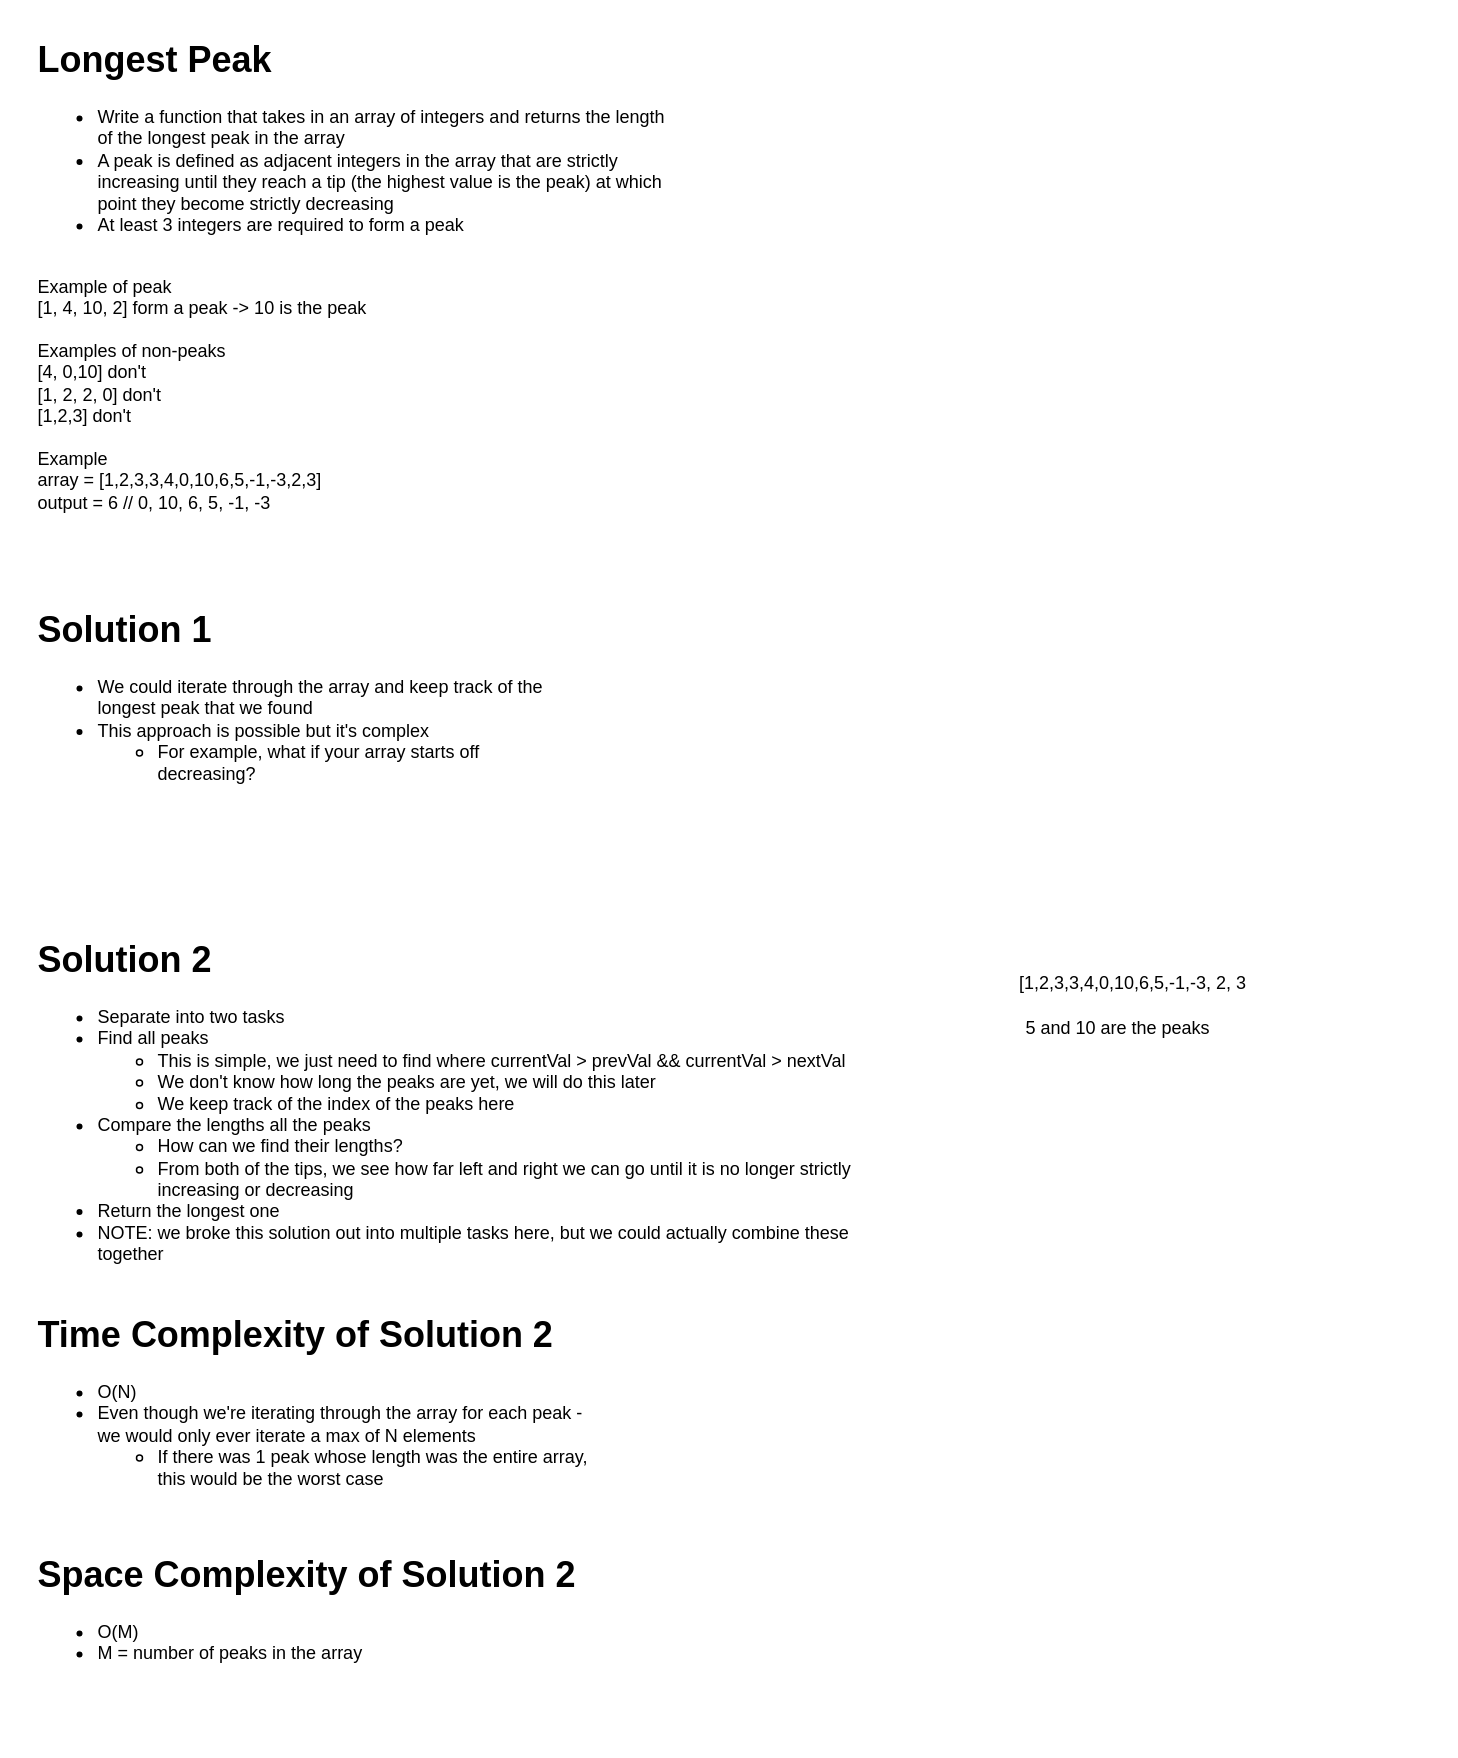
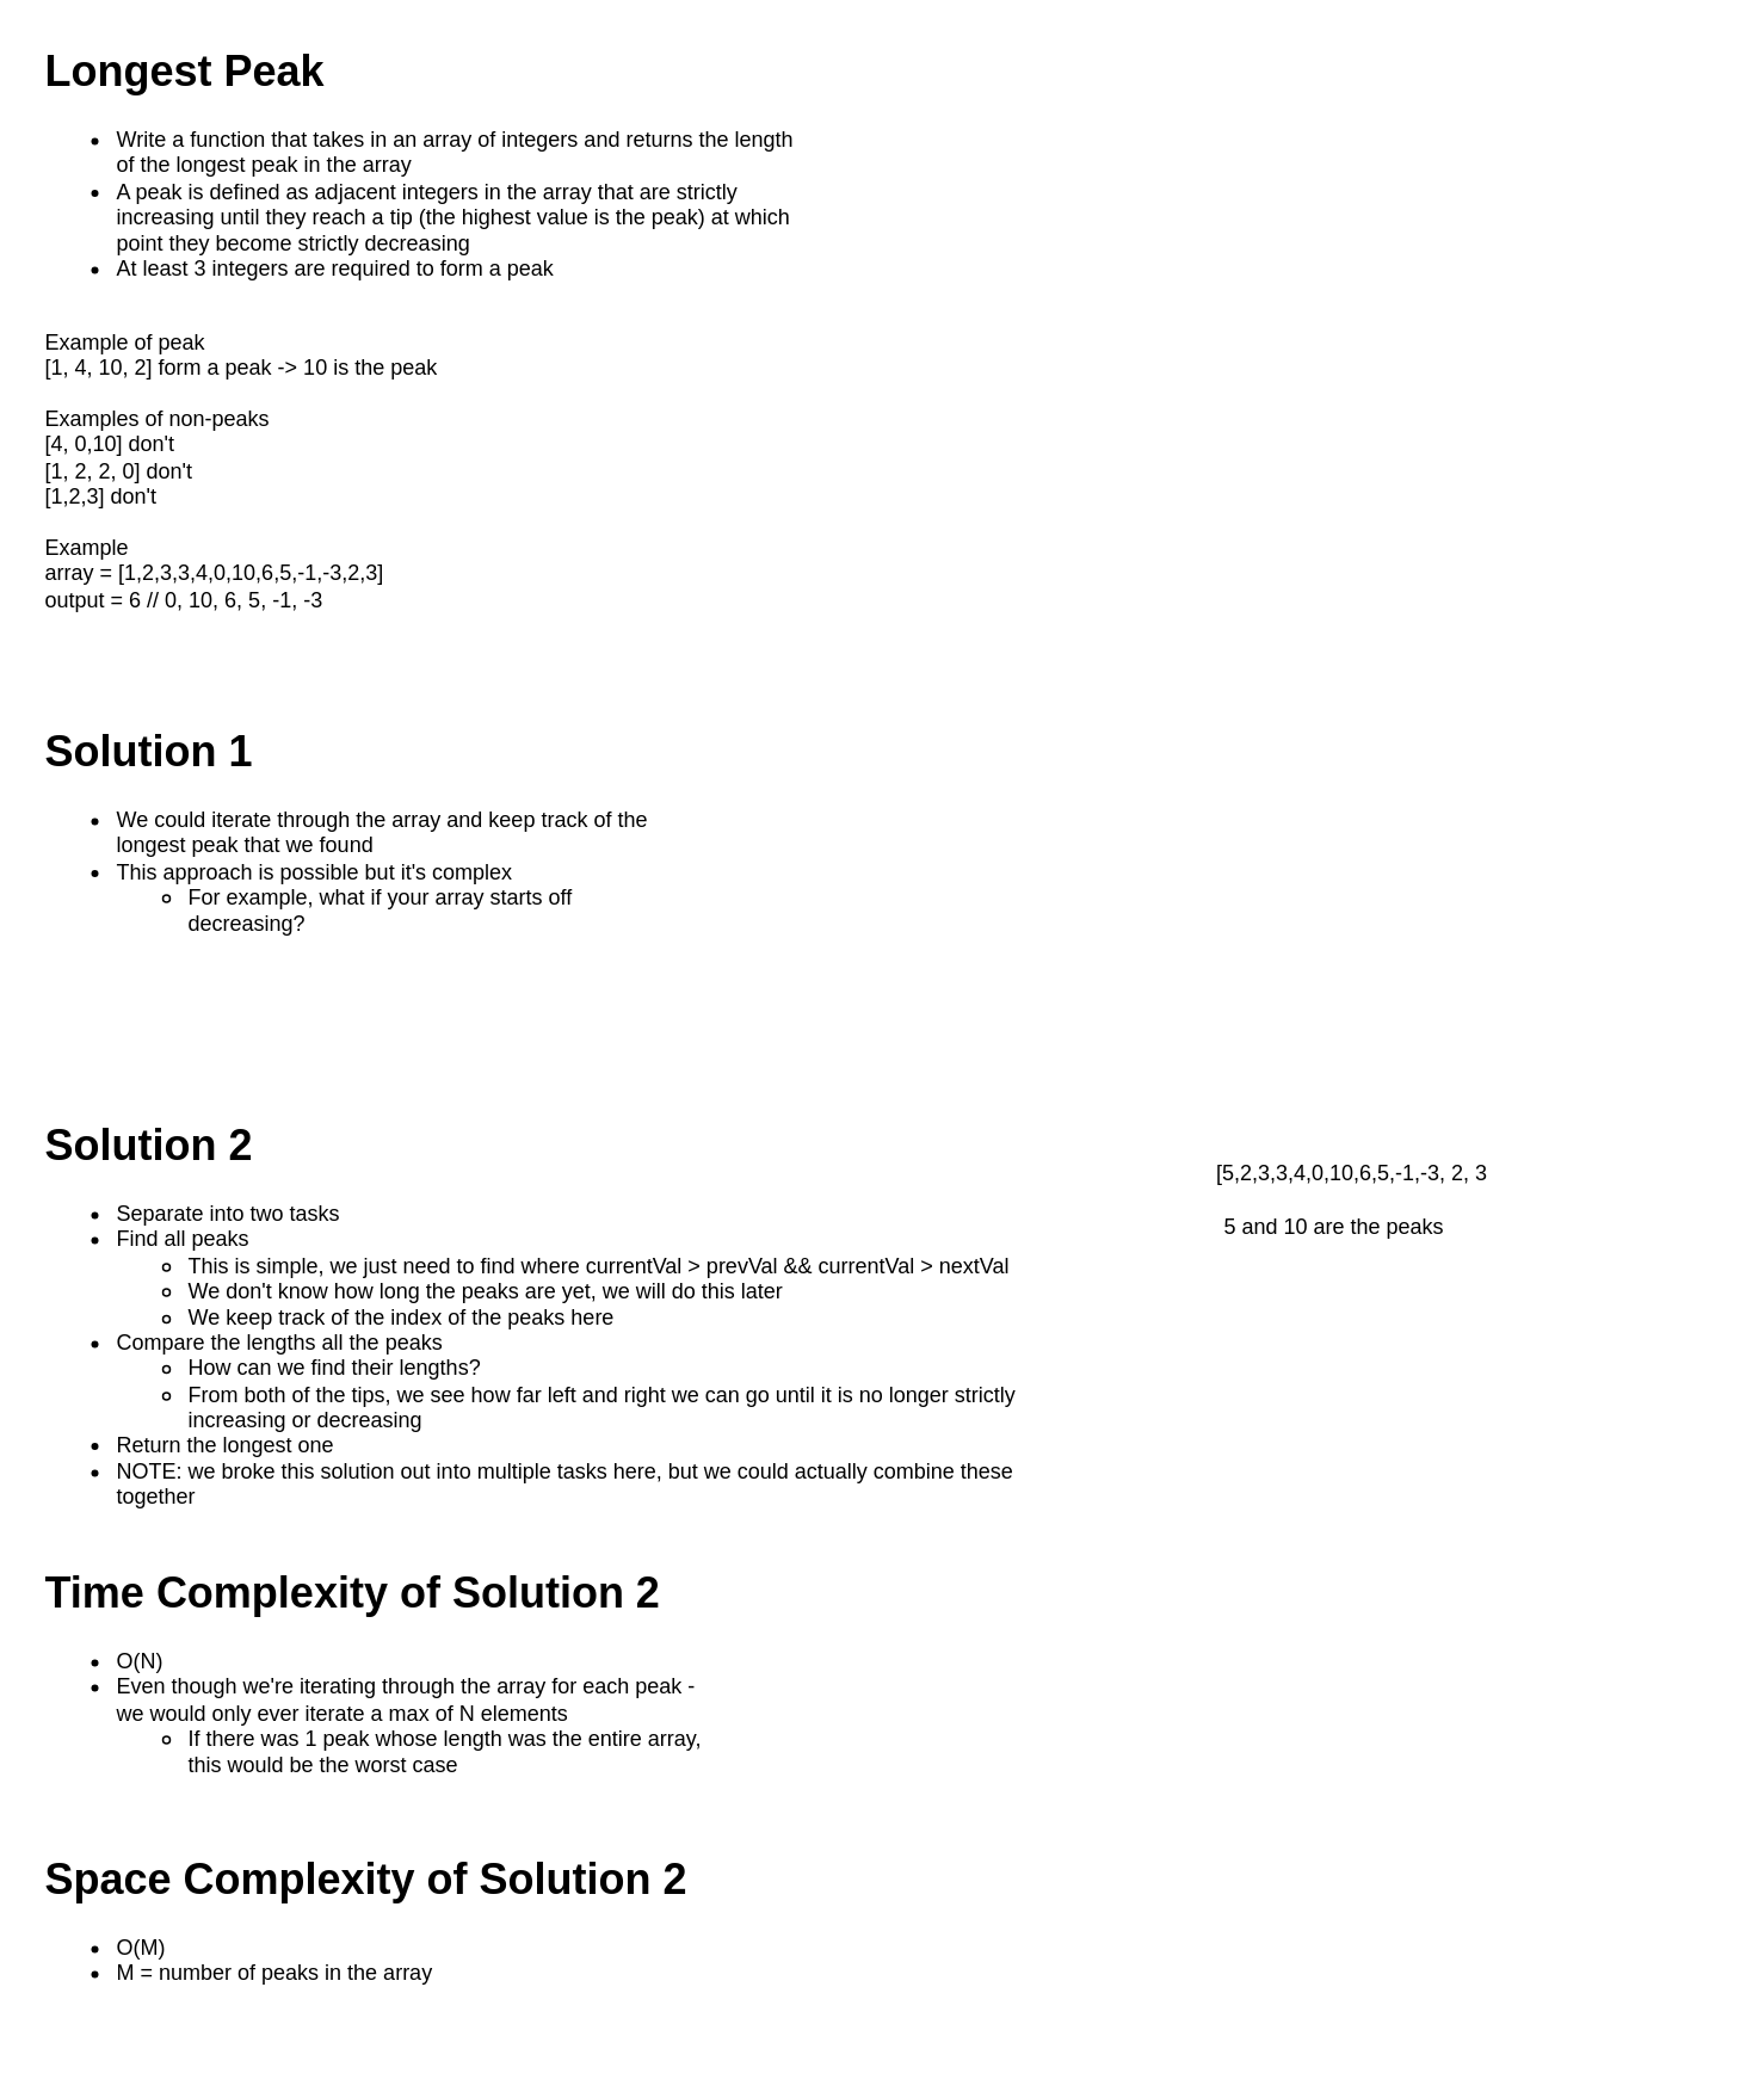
- <mxCell id="5" value="[1,2,3,3,4,0,10,6,5,-1,-3, 2, 3" style="text;html=1;strokeColor=none;fillColor=none;align=center;verticalAlign=middle;whiteSpace=wrap;rounded=0;" vertex="1" parent="1"><mxGeometry x="560" y="640" width="390" height="30" as="geometry" /></mxCell>
+ <mxCell id="5" value="[5,2,3,3,4,0,10,6,5,-1,-3, 2, 3" style="text;html=1;strokeColor=none;fillColor=none;align=center;verticalAlign=middle;whiteSpace=wrap;rounded=0;" vertex="1" parent="1"><mxGeometry x="560" y="640" width="390" height="30" as="geometry" /></mxCell>
